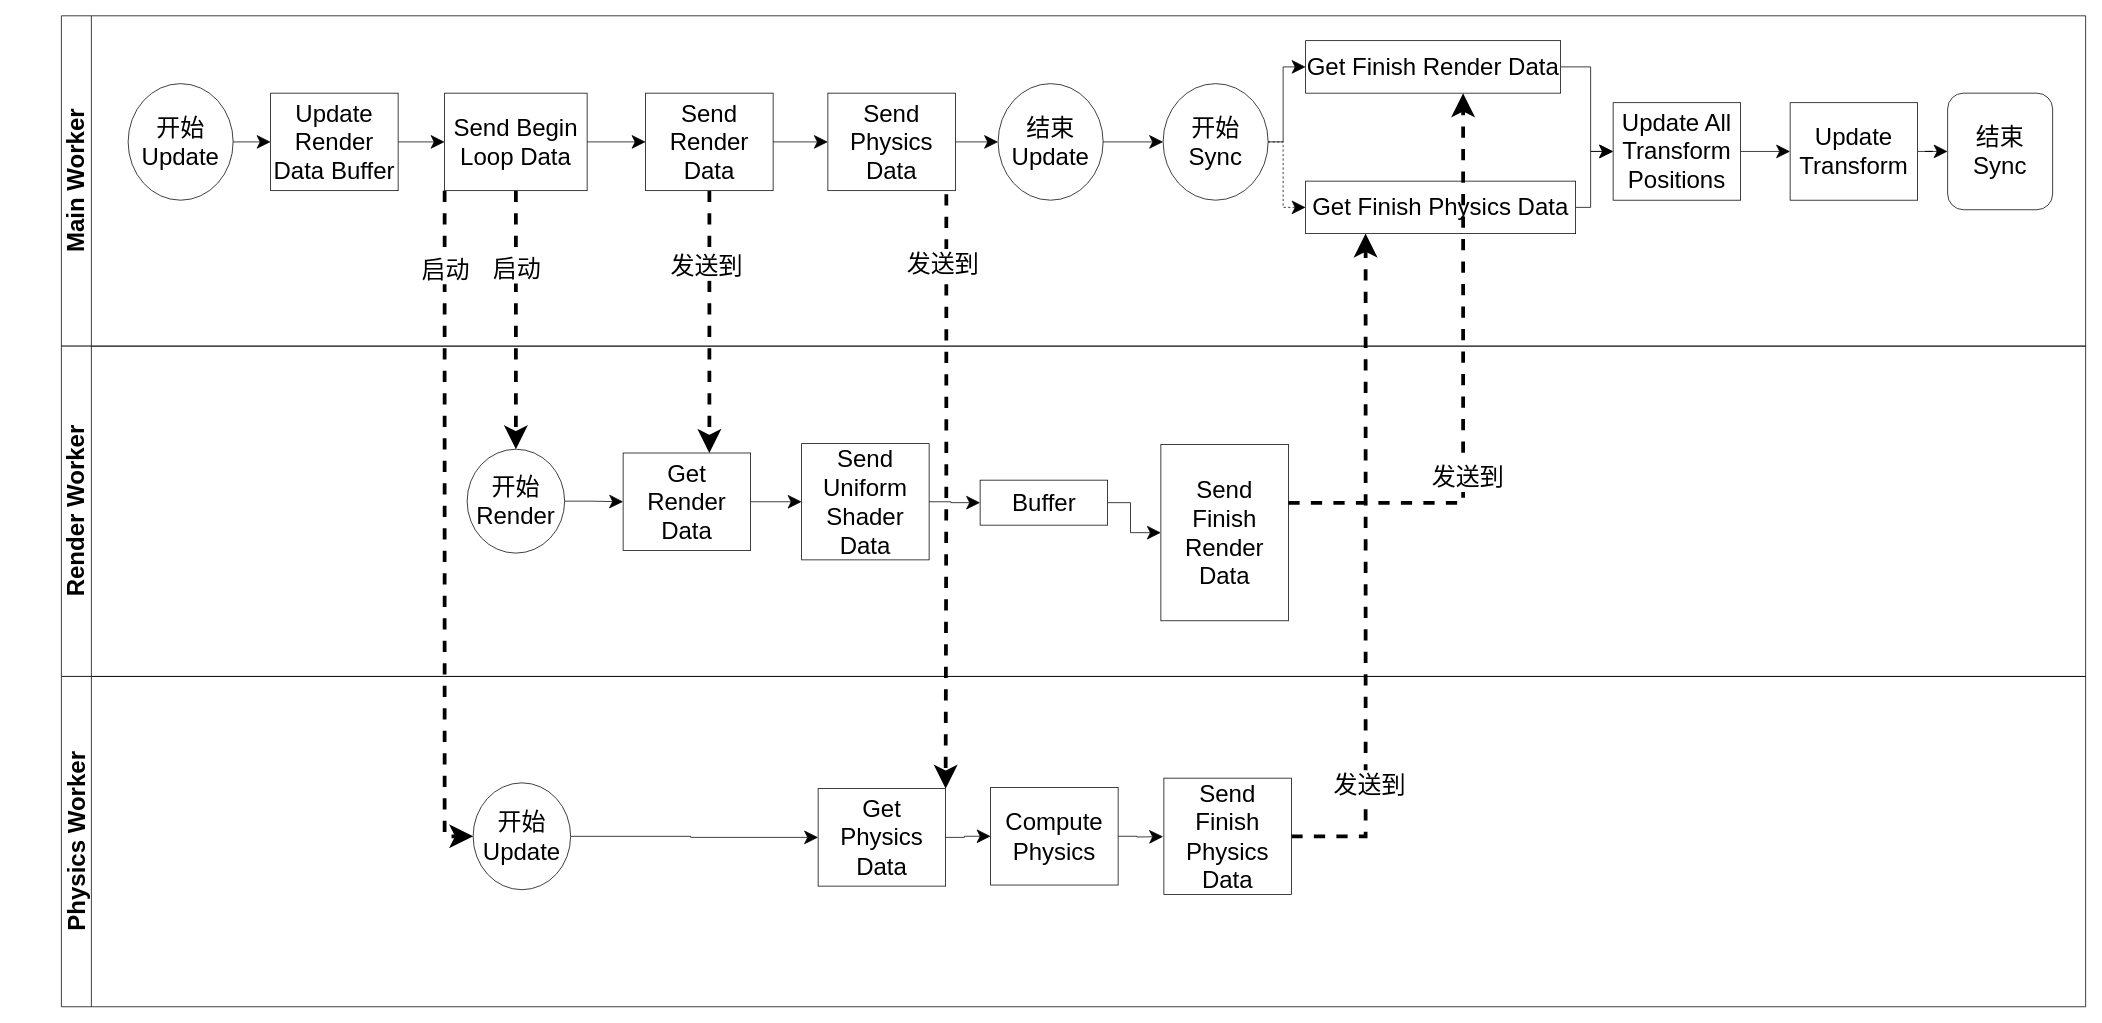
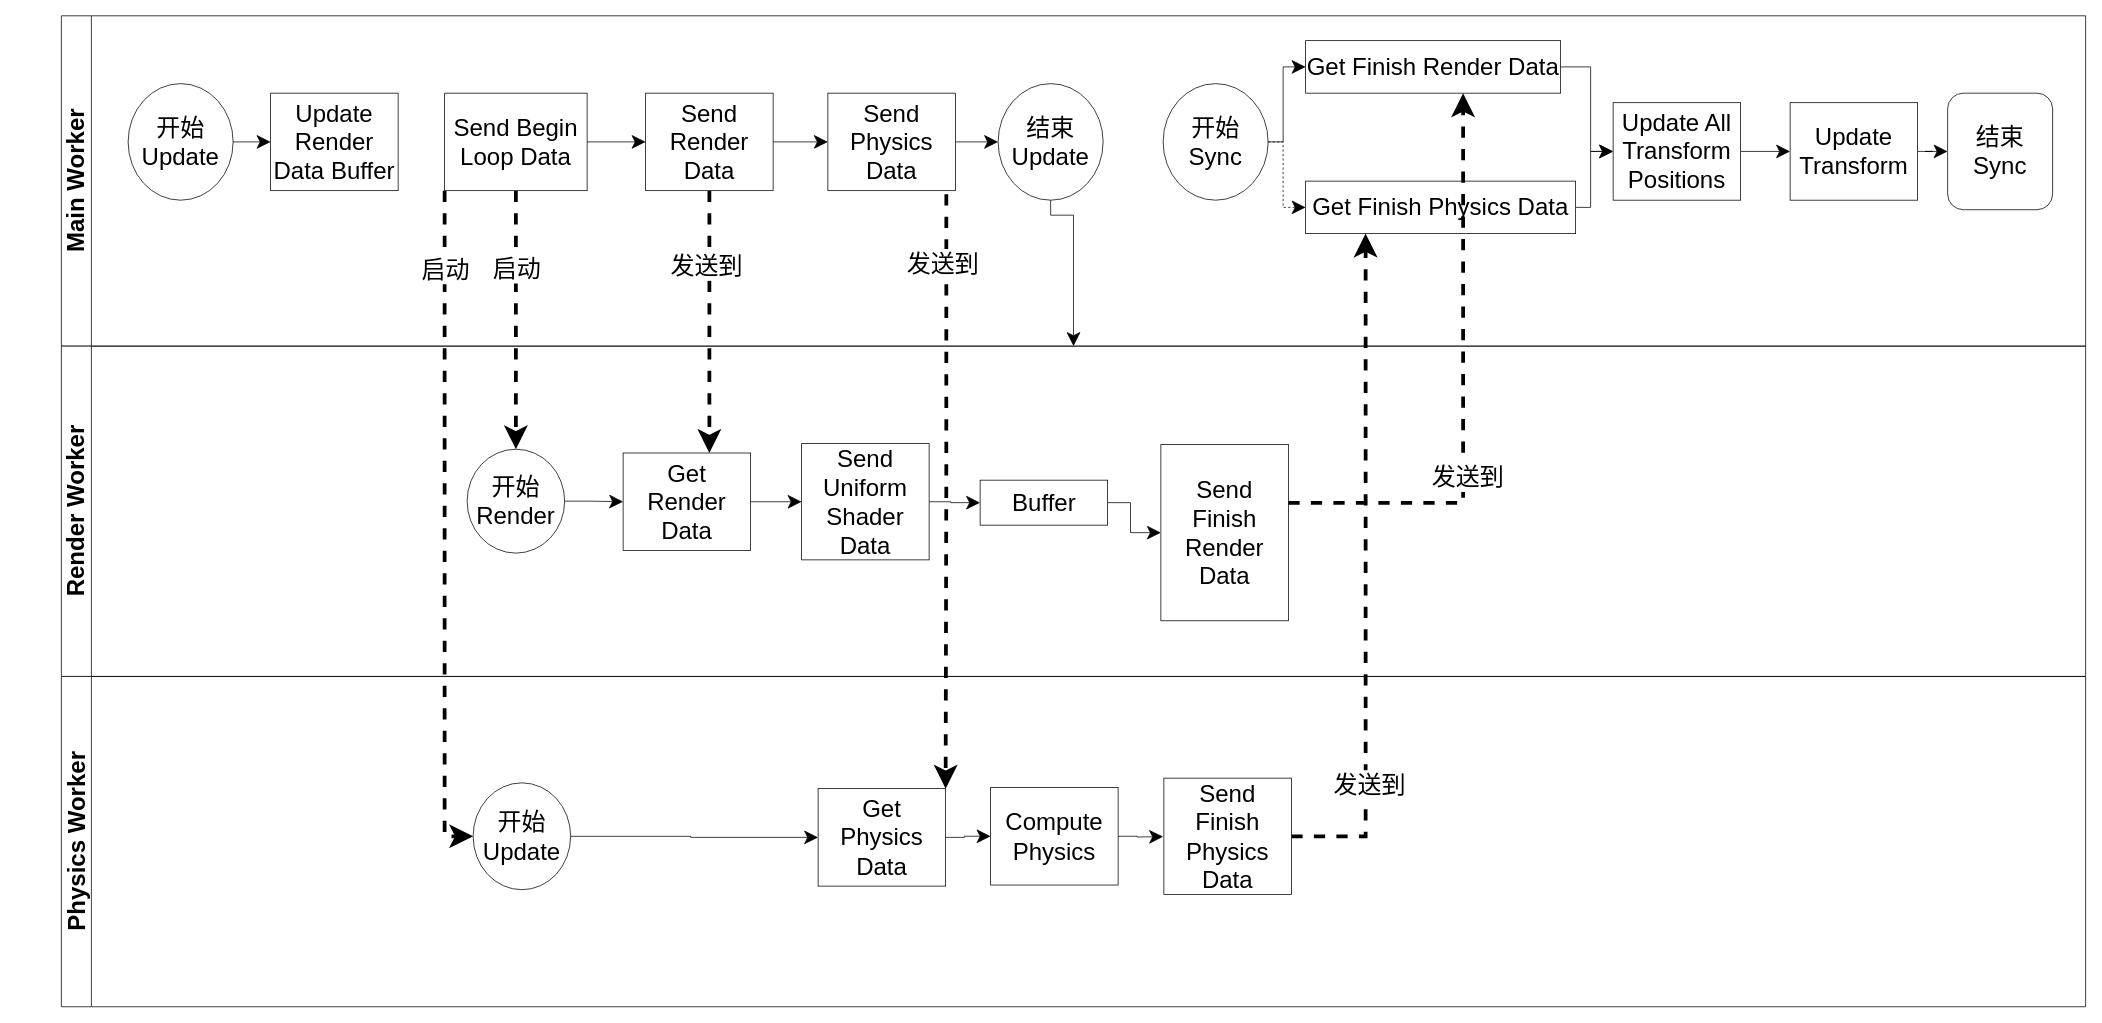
- <mxCell id="6" value="" style="edgeStyle=orthogonalEdgeStyle;rounded=0;orthogonalLoop=1;jettySize=auto;html=1;endSize=16;startSize=16;" parent="1" source="7" target="16" edge="1"><mxGeometry relative="1" as="geometry" /></mxCell>
- <mxCell id="23" style="edgeStyle=orthogonalEdgeStyle;rounded=0;orthogonalLoop=1;jettySize=auto;html=1;entryX=0;entryY=0.5;entryDx=0;entryDy=0;startSize=16;endSize=16;strokeWidth=1;" parent="1" source="24" target="27" edge="1"><mxGeometry relative="1" as="geometry" /></mxCell>
+ <mxCell id="23" style="edgeStyle=orthogonalEdgeStyle;rounded=0;orthogonalLoop=1;jettySize=auto;html=1;startSize=16;endSize=16;strokeWidth=1;" parent="1" source="24" target="2" edge="1"><mxGeometry relative="1" as="geometry" /></mxCell>
